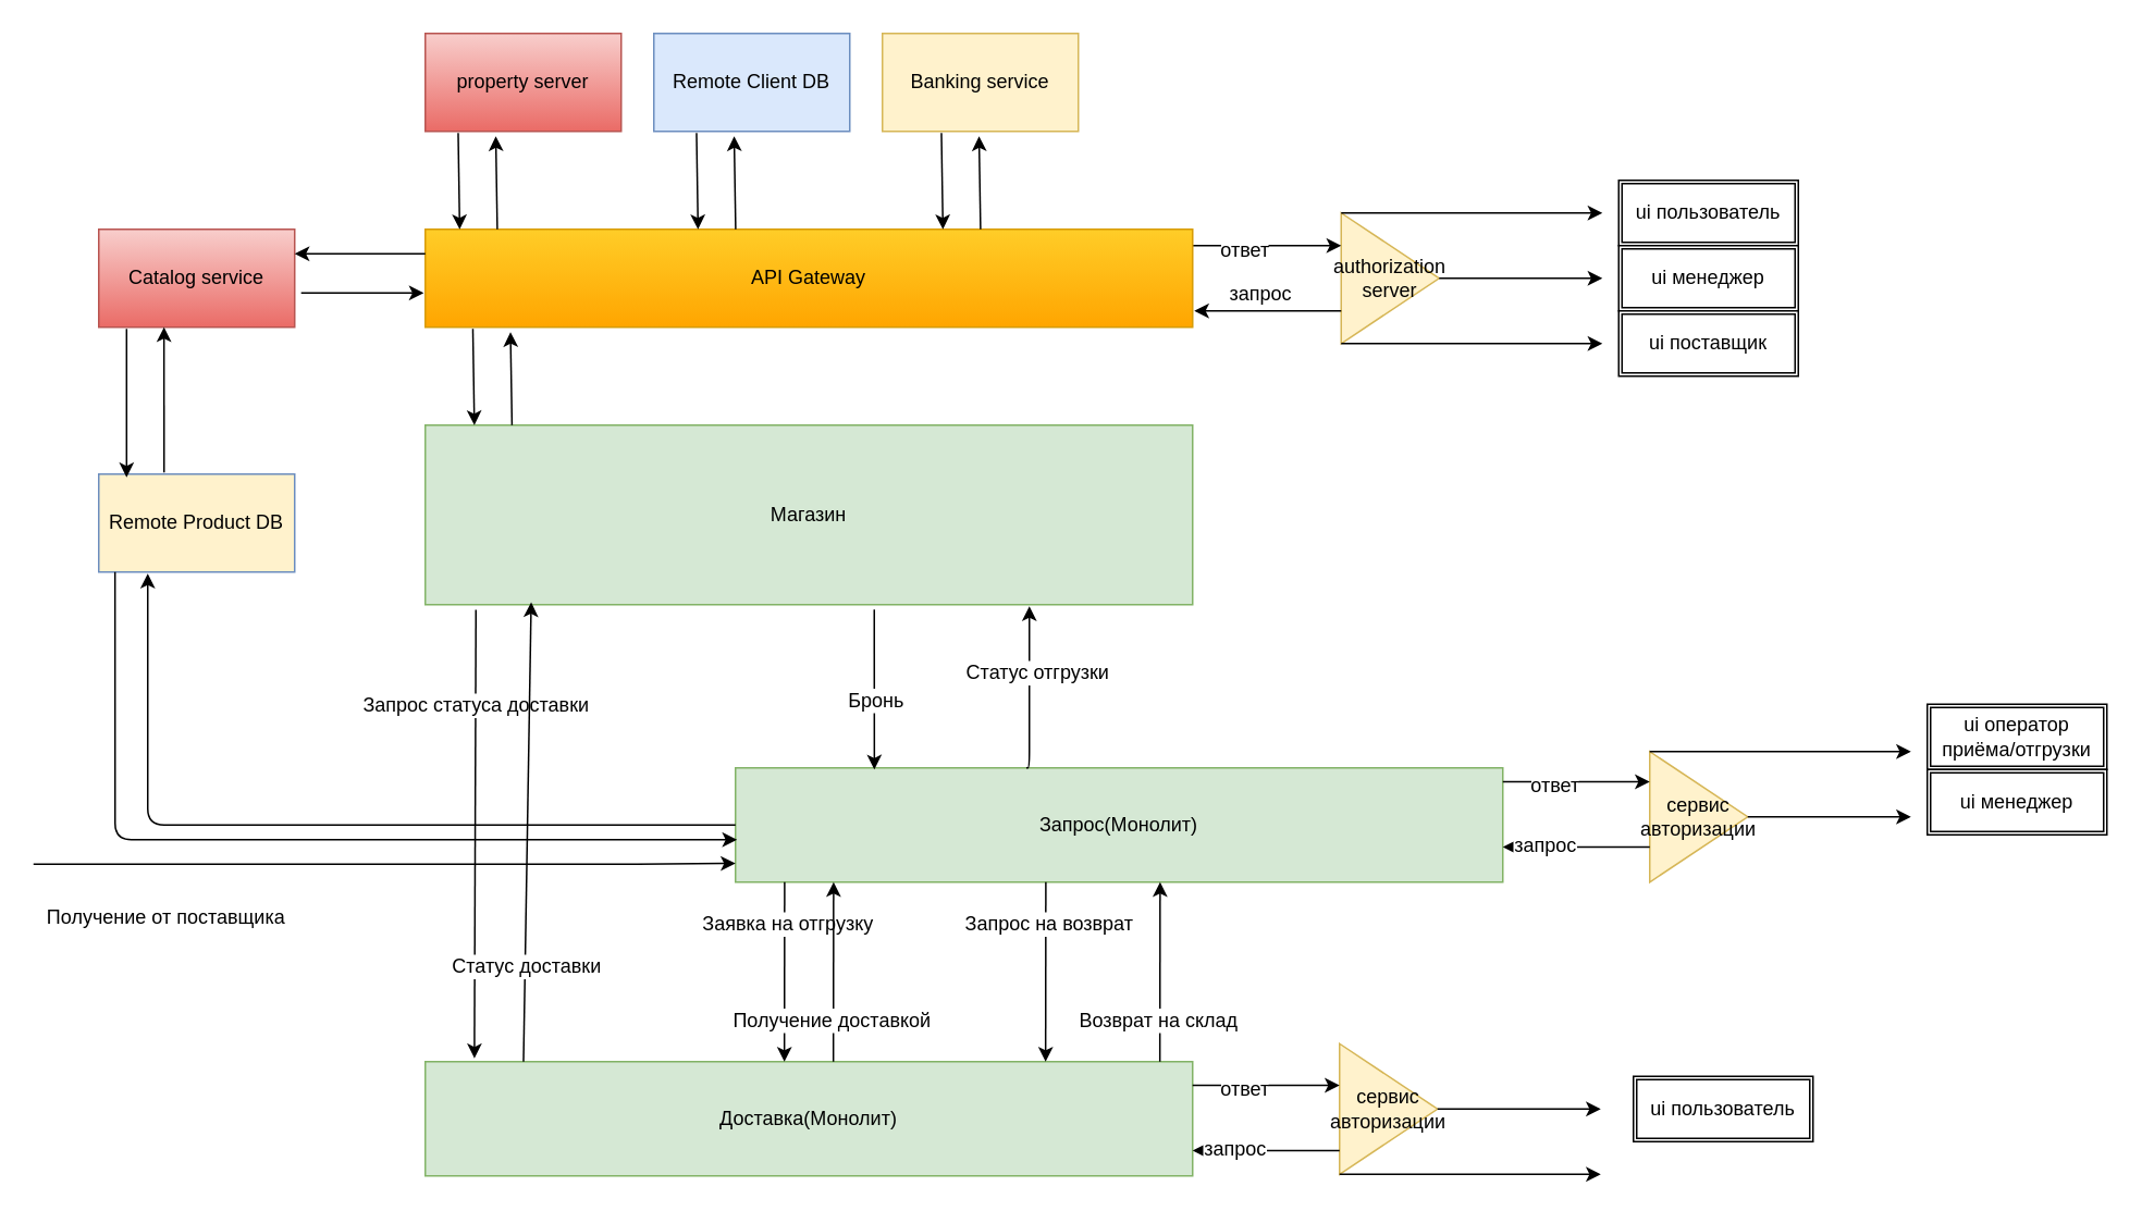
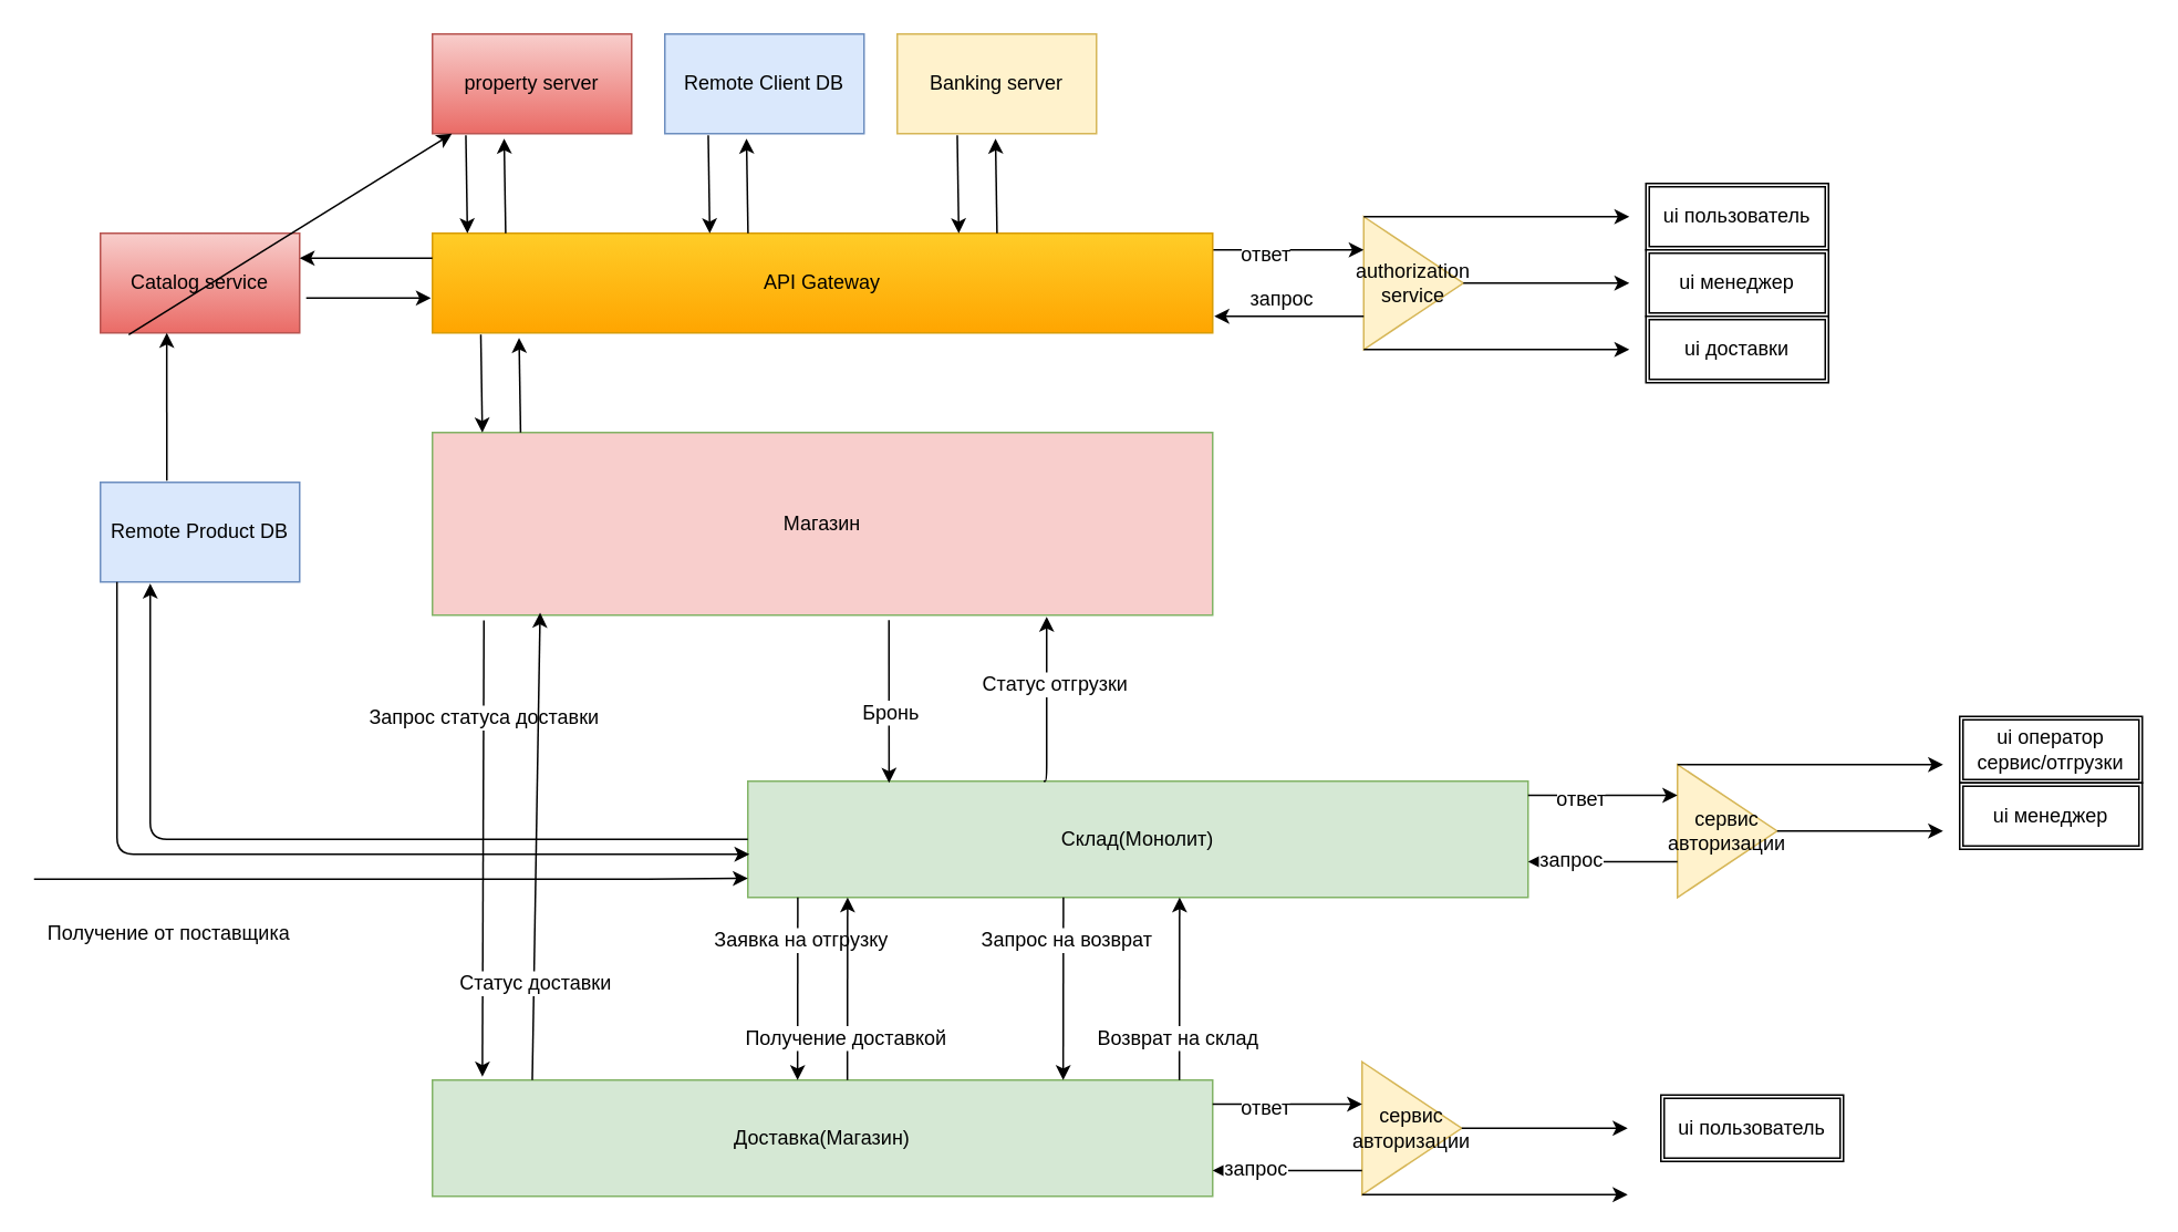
- <mxCell id="63" value="Banking service" style="rounded=0;whiteSpace=wrap;html=1;fillColor=#fff2cc;strokeColor=#d6b656;" vertex="1" parent="1"><mxGeometry x="540" y="20" width="120" height="60" as="geometry" /></mxCell>
+ <mxCell id="63" value="Banking server" style="rounded=0;whiteSpace=wrap;html=1;fillColor=#fff2cc;strokeColor=#d6b656;" vertex="1" parent="1"><mxGeometry x="540" y="20" width="120" height="60" as="geometry" /></mxCell>
- <mxCell id="21" value="authorization server" style="triangle;whiteSpace=wrap;html=1;fillColor=#fff2cc;strokeColor=#d6b656;" vertex="1" parent="1"><mxGeometry x="821" y="130" width="60" height="80" as="geometry" /></mxCell>
+ <mxCell id="21" value="authorization service" style="triangle;whiteSpace=wrap;html=1;fillColor=#fff2cc;strokeColor=#d6b656;" vertex="1" parent="1"><mxGeometry x="821" y="130" width="60" height="80" as="geometry" /></mxCell>
- <mxCell id="31" value="ui поставщик" style="shape=ext;double=1;rounded=0;whiteSpace=wrap;html=1;" vertex="1" parent="1"><mxGeometry x="991" y="190" width="110" height="40" as="geometry" /></mxCell>
+ <mxCell id="31" value="ui доставки" style="shape=ext;double=1;rounded=0;whiteSpace=wrap;html=1;" vertex="1" parent="1"><mxGeometry x="991" y="190" width="110" height="40" as="geometry" /></mxCell>
- <mxCell id="67" value="" style="endArrow=classic;html=1;entryX=0.142;entryY=0.033;entryDx=0;entryDy=0;entryPerimeter=0;exitX=0.142;exitY=1.017;exitDx=0;exitDy=0;exitPerimeter=0;" edge="1" parent="1" source="56" target="66"><mxGeometry width="50" height="50" relative="1" as="geometry"><mxPoint x="120.14" y="220.02" as="sourcePoint" /><mxPoint x="121.08" y="279" as="targetPoint" /></mxGeometry></mxCell>
+ <mxCell id="67" value="" style="endArrow=classic;html=1;exitX=0.142;exitY=1.017;exitDx=0;exitDy=0;exitPerimeter=0;" edge="1" parent="1" source="56" target="51"><mxGeometry width="50" height="50" relative="1" as="geometry"><mxPoint x="120.14" y="220.02" as="sourcePoint" /><mxPoint x="121.08" y="279" as="targetPoint" /></mxGeometry></mxCell>
- <mxCell id="2" value="Магазин" style="rounded=0;whiteSpace=wrap;html=1;fillColor=#d5e8d4;strokeColor=#82b366;" vertex="1" parent="1"><mxGeometry x="260" y="260" width="470" height="110" as="geometry" /></mxCell>
+ <mxCell id="2" value="Магазин" style="rounded=0;whiteSpace=wrap;html=1;fillColor=#f8cecc;strokeColor=#82b366;" vertex="1" parent="1"><mxGeometry x="260" y="260" width="470" height="110" as="geometry" /></mxCell>
- <mxCell id="66" value="Remote Product DB" style="rounded=0;whiteSpace=wrap;html=1;fillColor=#fff2cc;strokeColor=#6c8ebf;" vertex="1" parent="1"><mxGeometry x="60" y="290" width="120" height="60" as="geometry" /></mxCell>
+ <mxCell id="66" value="Remote Product DB" style="rounded=0;whiteSpace=wrap;html=1;fillColor=#dae8fc;strokeColor=#6c8ebf;" vertex="1" parent="1"><mxGeometry x="60" y="290" width="120" height="60" as="geometry" /></mxCell>
- <mxCell id="38" value="ui оператор приёма/отгрузки" style="shape=ext;double=1;rounded=0;whiteSpace=wrap;html=1;" vertex="1" parent="1"><mxGeometry x="1180" y="431" width="110" height="40" as="geometry" /></mxCell>
+ <mxCell id="38" value="ui оператор сервис/отгрузки" style="shape=ext;double=1;rounded=0;whiteSpace=wrap;html=1;" vertex="1" parent="1"><mxGeometry x="1180" y="431" width="110" height="40" as="geometry" /></mxCell>
- <mxCell id="3" value="Запрос(Монолит)" style="rounded=0;whiteSpace=wrap;html=1;fillColor=#d5e8d4;strokeColor=#82b366;" vertex="1" parent="1"><mxGeometry x="450" y="470" width="470" height="70" as="geometry" /></mxCell>
+ <mxCell id="3" value="Склад(Монолит)" style="rounded=0;whiteSpace=wrap;html=1;fillColor=#d5e8d4;strokeColor=#82b366;" vertex="1" parent="1"><mxGeometry x="450" y="470" width="470" height="70" as="geometry" /></mxCell>
- <mxCell id="4" value="Доставка(Монолит)" style="rounded=0;whiteSpace=wrap;html=1;fillColor=#d5e8d4;strokeColor=#82b366;" vertex="1" parent="1"><mxGeometry x="260" y="650" width="470" height="70" as="geometry" /></mxCell>
+ <mxCell id="4" value="Доставка(Магазин)" style="rounded=0;whiteSpace=wrap;html=1;fillColor=#d5e8d4;strokeColor=#82b366;" vertex="1" parent="1"><mxGeometry x="260" y="650" width="470" height="70" as="geometry" /></mxCell>
